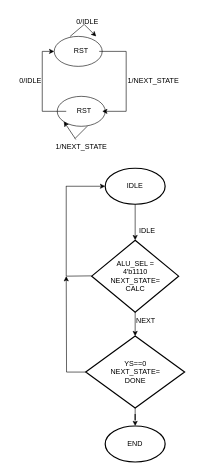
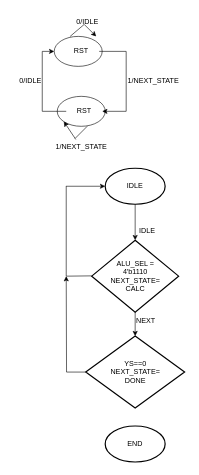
- <mxCell id="24" style="edgeStyle=orthogonalEdgeStyle;rounded=0;orthogonalLoop=1;jettySize=auto;html=1;" edge="1" parent="1" source="26" target="31"><mxGeometry relative="1" as="geometry" /></mxCell>
